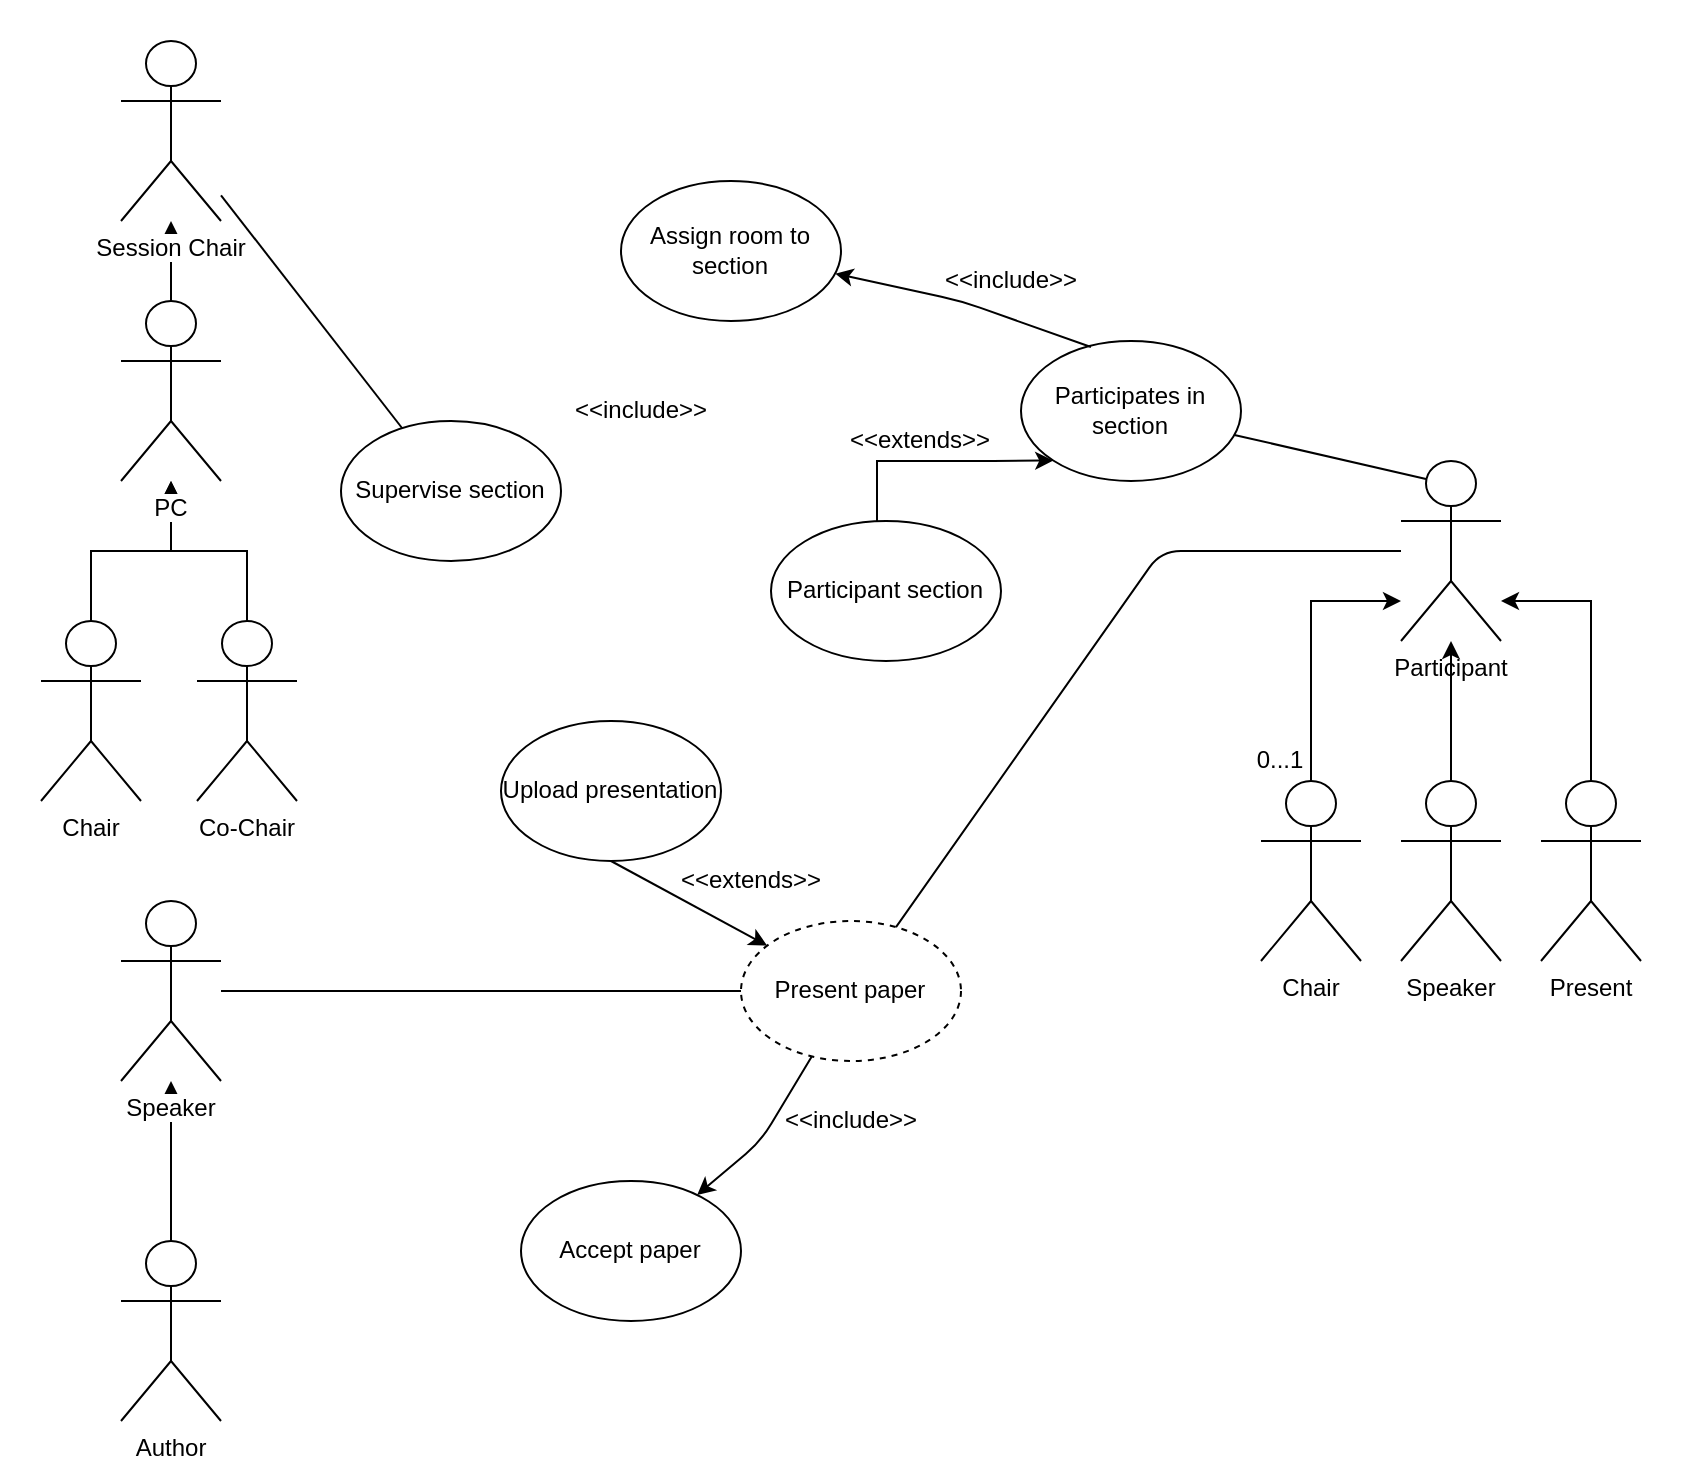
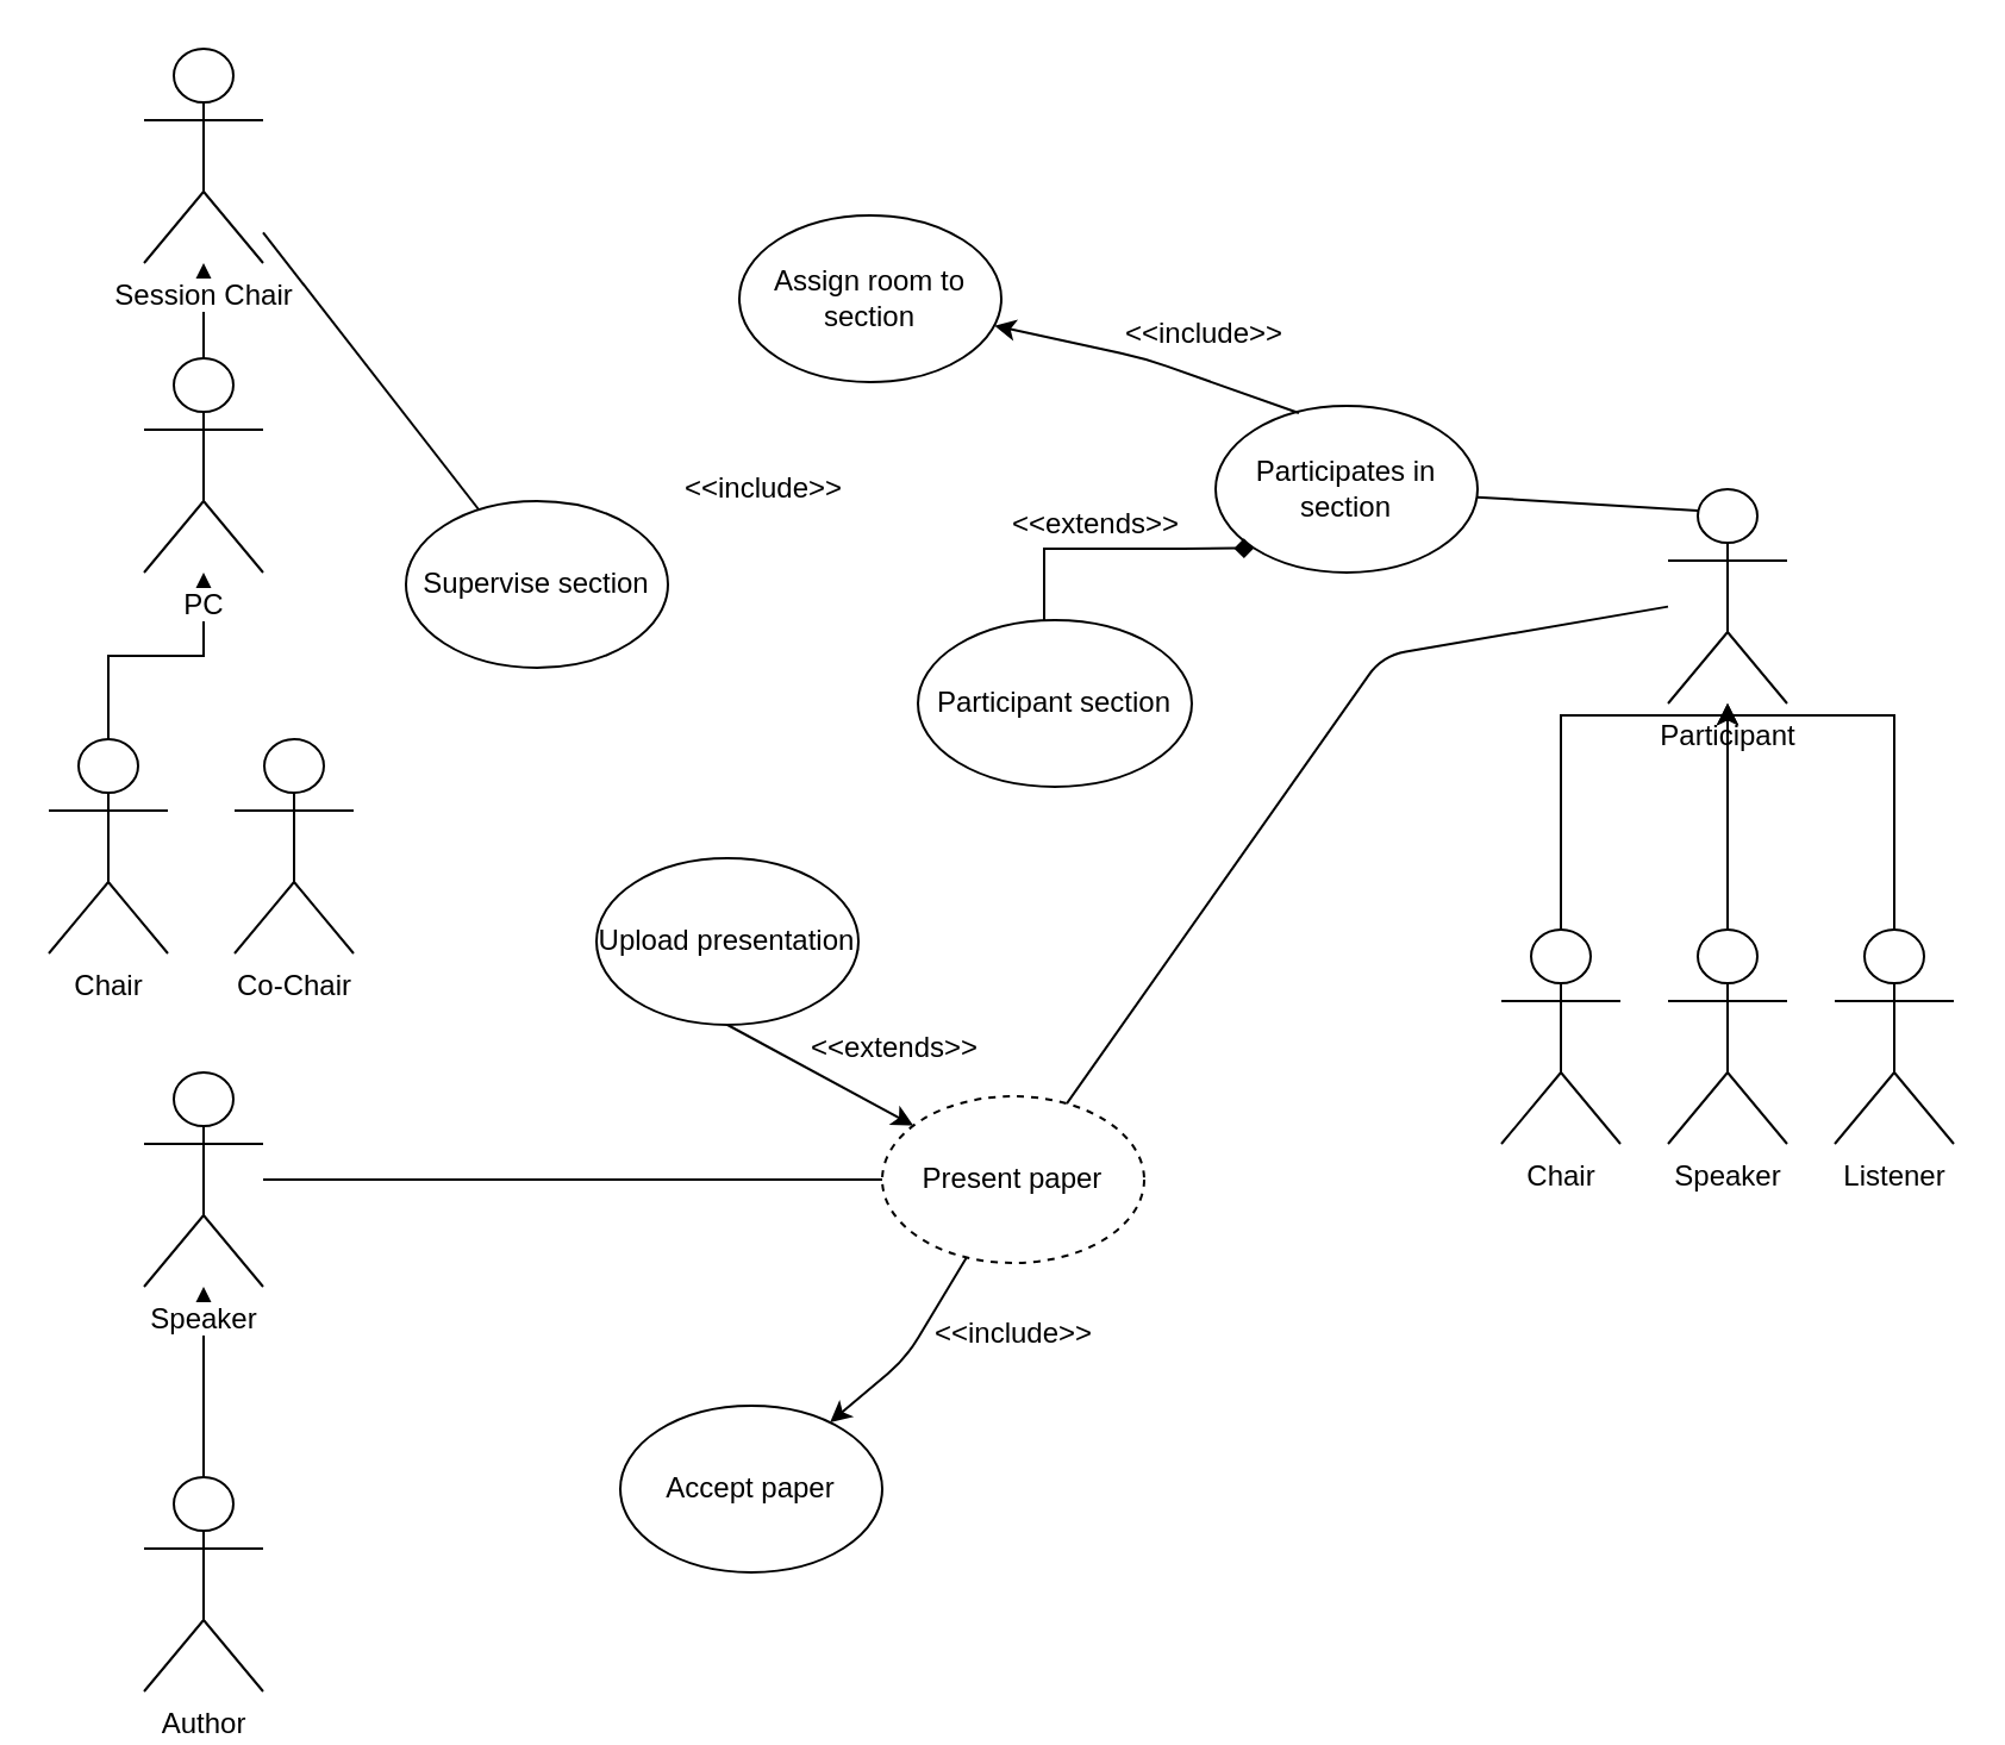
- <mxCell id="36" style="edgeStyle=orthogonalEdgeStyle;rounded=0;orthogonalLoop=1;jettySize=auto;html=1;entryX=0;entryY=1;entryDx=0;entryDy=0;" edge="1" parent="1" source="37" target="20"><mxGeometry relative="1" as="geometry"><Array as="points"><mxPoint x="438" y="230" /><mxPoint x="496" y="230" /></Array></mxGeometry></mxCell>
+ <mxCell id="36" style="edgeStyle=orthogonalEdgeStyle;rounded=0;orthogonalLoop=1;jettySize=auto;html=1;entryX=0;entryY=1;entryDx=0;entryDy=0;endArrow=diamond;" edge="1" parent="1" source="37" target="20"><mxGeometry relative="1" as="geometry"><Array as="points"><mxPoint x="438" y="230" /><mxPoint x="496" y="230" /></Array></mxGeometry></mxCell>
- <mxCell id="5" value="" style="edgeStyle=orthogonalEdgeStyle;rounded=0;orthogonalLoop=1;jettySize=auto;html=1;" edge="1" parent="1" source="7" target="6"><mxGeometry relative="1" as="geometry" /></mxCell>
- <mxCell id="12" value="Participant" style="shape=umlActor;verticalLabelPosition=bottom;labelBackgroundColor=#ffffff;verticalAlign=top;html=1;outlineConnect=0;" vertex="1" parent="1"><mxGeometry x="700" y="230" width="50" height="90" as="geometry" /></mxCell>
+ <mxCell id="12" value="Participant" style="shape=umlActor;verticalLabelPosition=bottom;labelBackgroundColor=#ffffff;verticalAlign=top;html=1;outlineConnect=0;" vertex="1" parent="1"><mxGeometry x="700" y="205" width="50" height="90" as="geometry" /></mxCell>
- <mxCell id="19" value="0...1" style="text;html=1;strokeColor=none;fillColor=none;align=center;verticalAlign=middle;whiteSpace=wrap;rounded=0;" vertex="1" parent="1"><mxGeometry x="620" y="370" width="40" height="20" as="geometry" /></mxCell>
- <mxCell id="18" value="Present" style="shape=umlActor;verticalLabelPosition=bottom;labelBackgroundColor=#ffffff;verticalAlign=top;html=1;outlineConnect=0;" vertex="1" parent="1"><mxGeometry x="770" y="390" width="50" height="90" as="geometry" /></mxCell>
+ <mxCell id="18" value="Listener" style="shape=umlActor;verticalLabelPosition=bottom;labelBackgroundColor=#ffffff;verticalAlign=top;html=1;outlineConnect=0;" vertex="1" parent="1"><mxGeometry x="770" y="390" width="50" height="90" as="geometry" /></mxCell>
